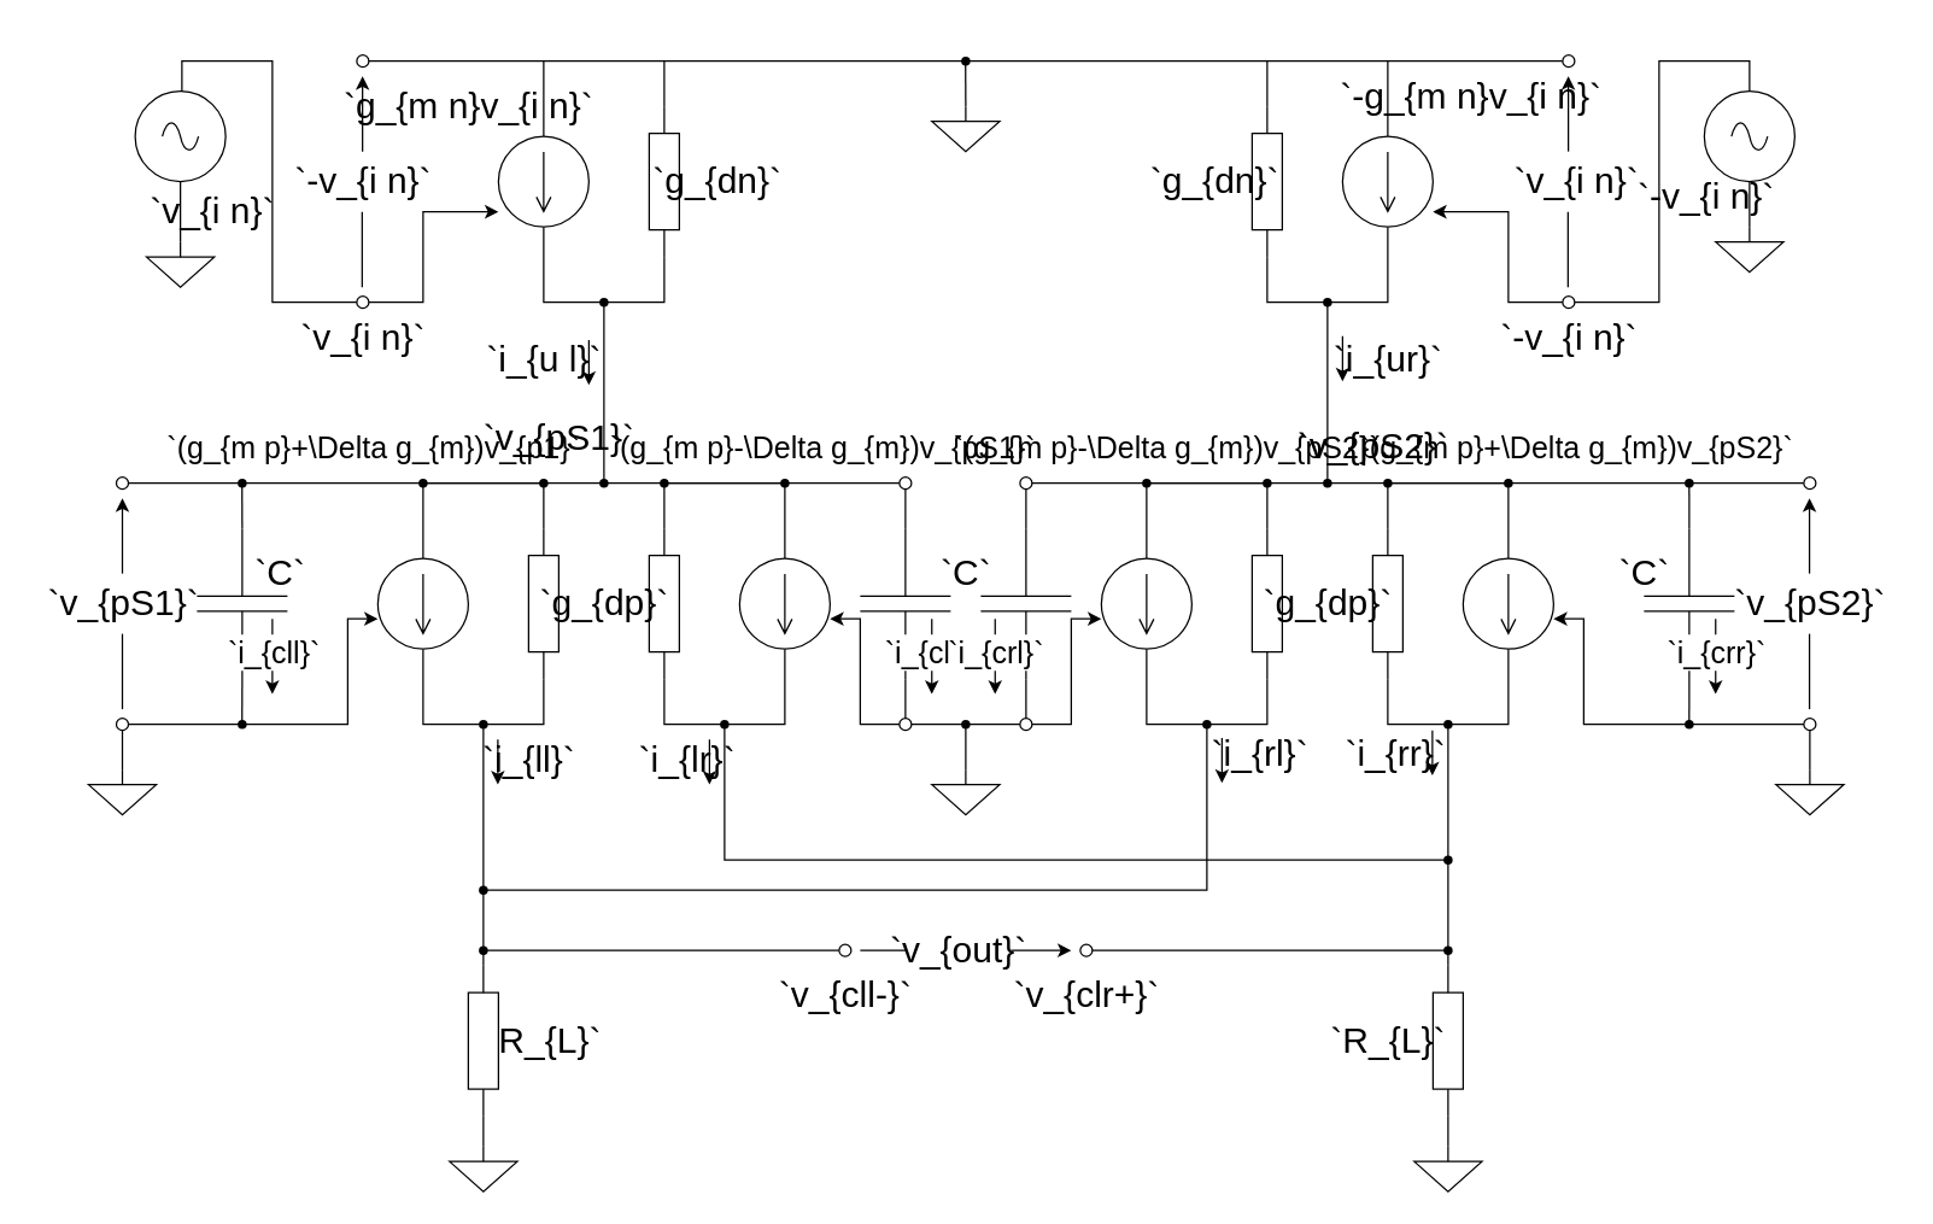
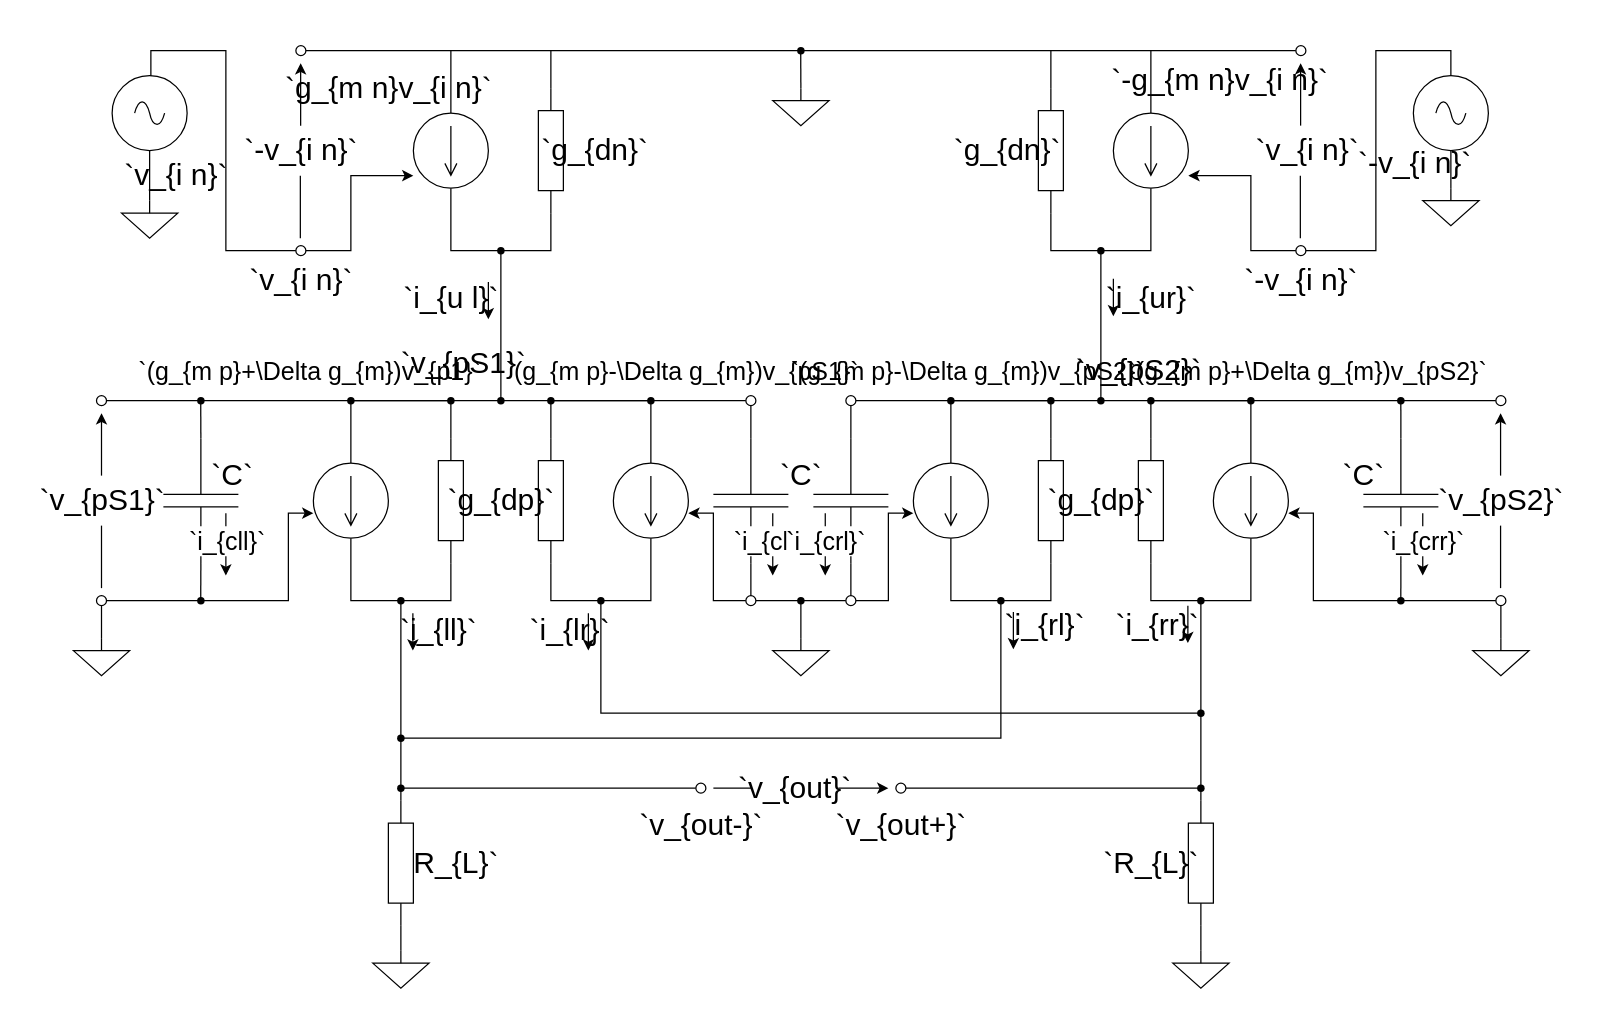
- <mxCell id="102" value="&lt;font style=&quot;font-size: 24px;&quot;&gt;`v_{cll-}`&lt;/font&gt;" style="text;html=1;align=center;verticalAlign=middle;resizable=0;points=[];autosize=1;strokeColor=none;fillColor=none;fontSize=11;fontFamily=Helvetica;fontColor=default;" parent="1" vertex="1"><mxGeometry x="500" y="640" width="120" height="40" as="geometry" /></mxCell>
+ <mxCell id="102" value="&lt;font style=&quot;font-size: 24px;&quot;&gt;`v_{out-}`&lt;/font&gt;" style="text;html=1;align=center;verticalAlign=middle;resizable=0;points=[];autosize=1;strokeColor=none;fillColor=none;fontSize=11;fontFamily=Helvetica;fontColor=default;" parent="1" vertex="1"><mxGeometry x="500" y="640" width="120" height="40" as="geometry" /></mxCell>
- <mxCell id="103" value="&lt;font style=&quot;font-size: 24px;&quot;&gt;`v_{clr+}`&lt;/font&gt;" style="text;html=1;align=center;verticalAlign=middle;resizable=0;points=[];autosize=1;strokeColor=none;fillColor=none;fontSize=11;fontFamily=Helvetica;fontColor=default;" parent="1" vertex="1"><mxGeometry x="655" y="640" width="130" height="40" as="geometry" /></mxCell>
+ <mxCell id="103" value="&lt;font style=&quot;font-size: 24px;&quot;&gt;`v_{out+}`&lt;/font&gt;" style="text;html=1;align=center;verticalAlign=middle;resizable=0;points=[];autosize=1;strokeColor=none;fillColor=none;fontSize=11;fontFamily=Helvetica;fontColor=default;" parent="1" vertex="1"><mxGeometry x="655" y="640" width="130" height="40" as="geometry" /></mxCell>
